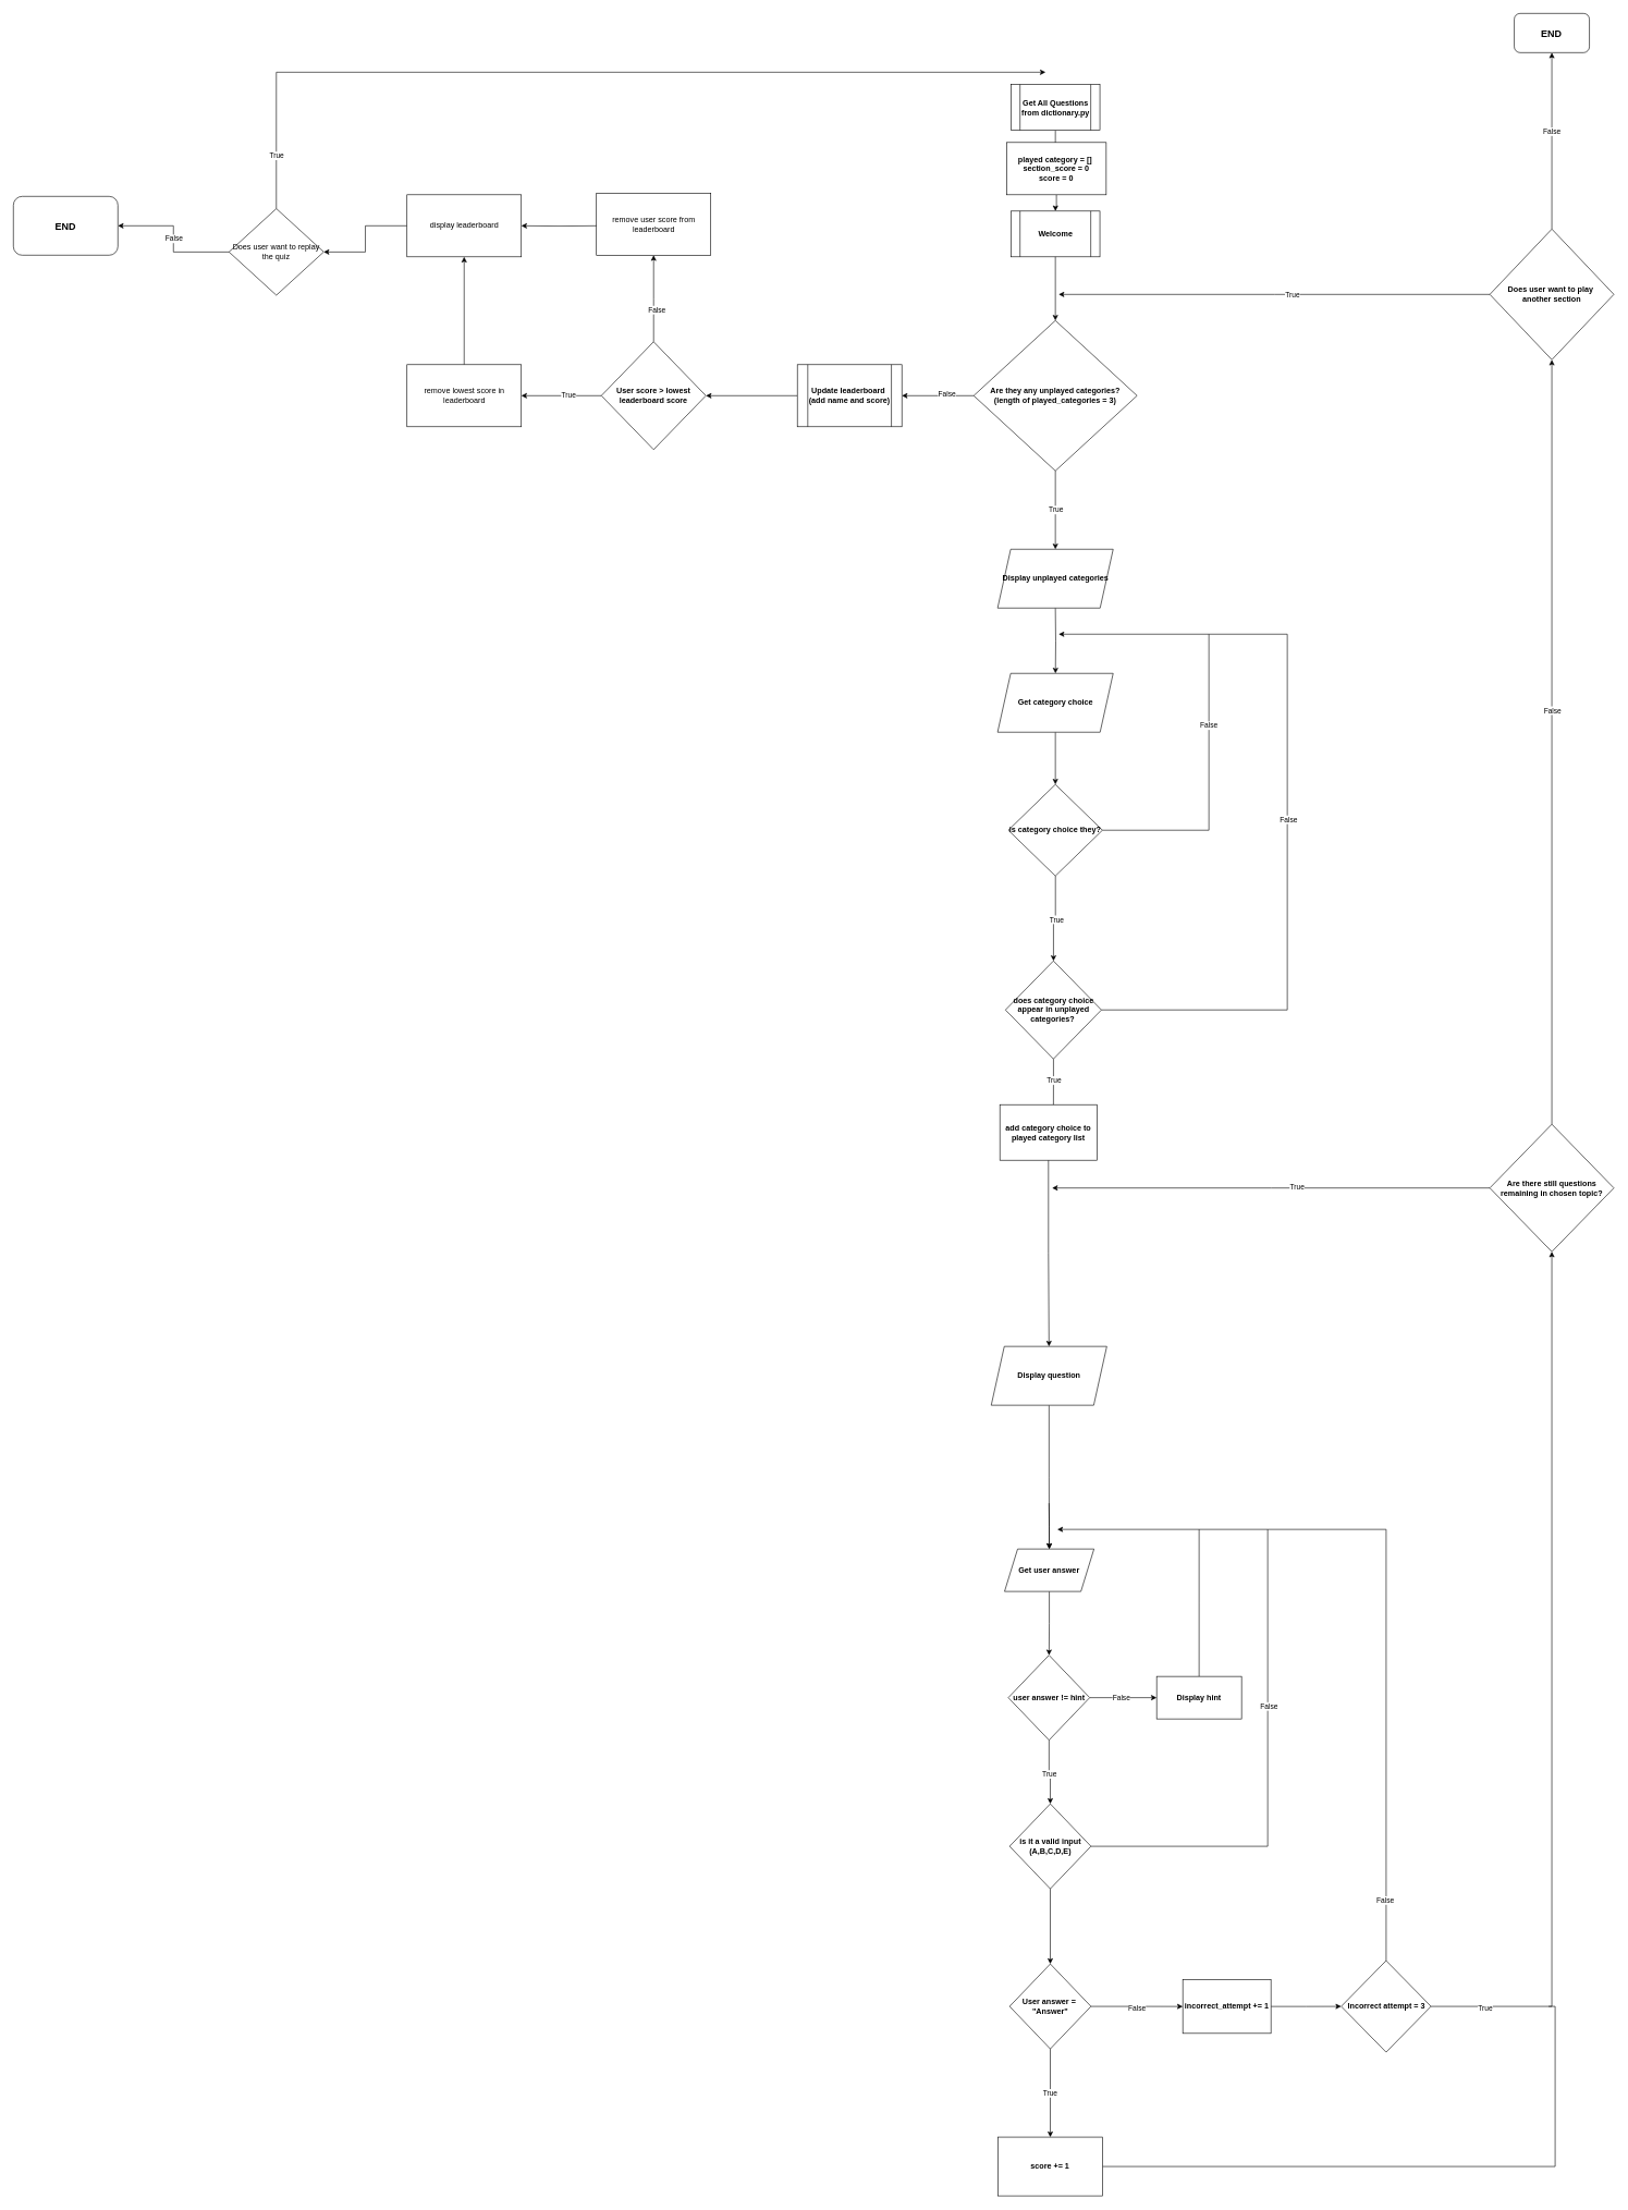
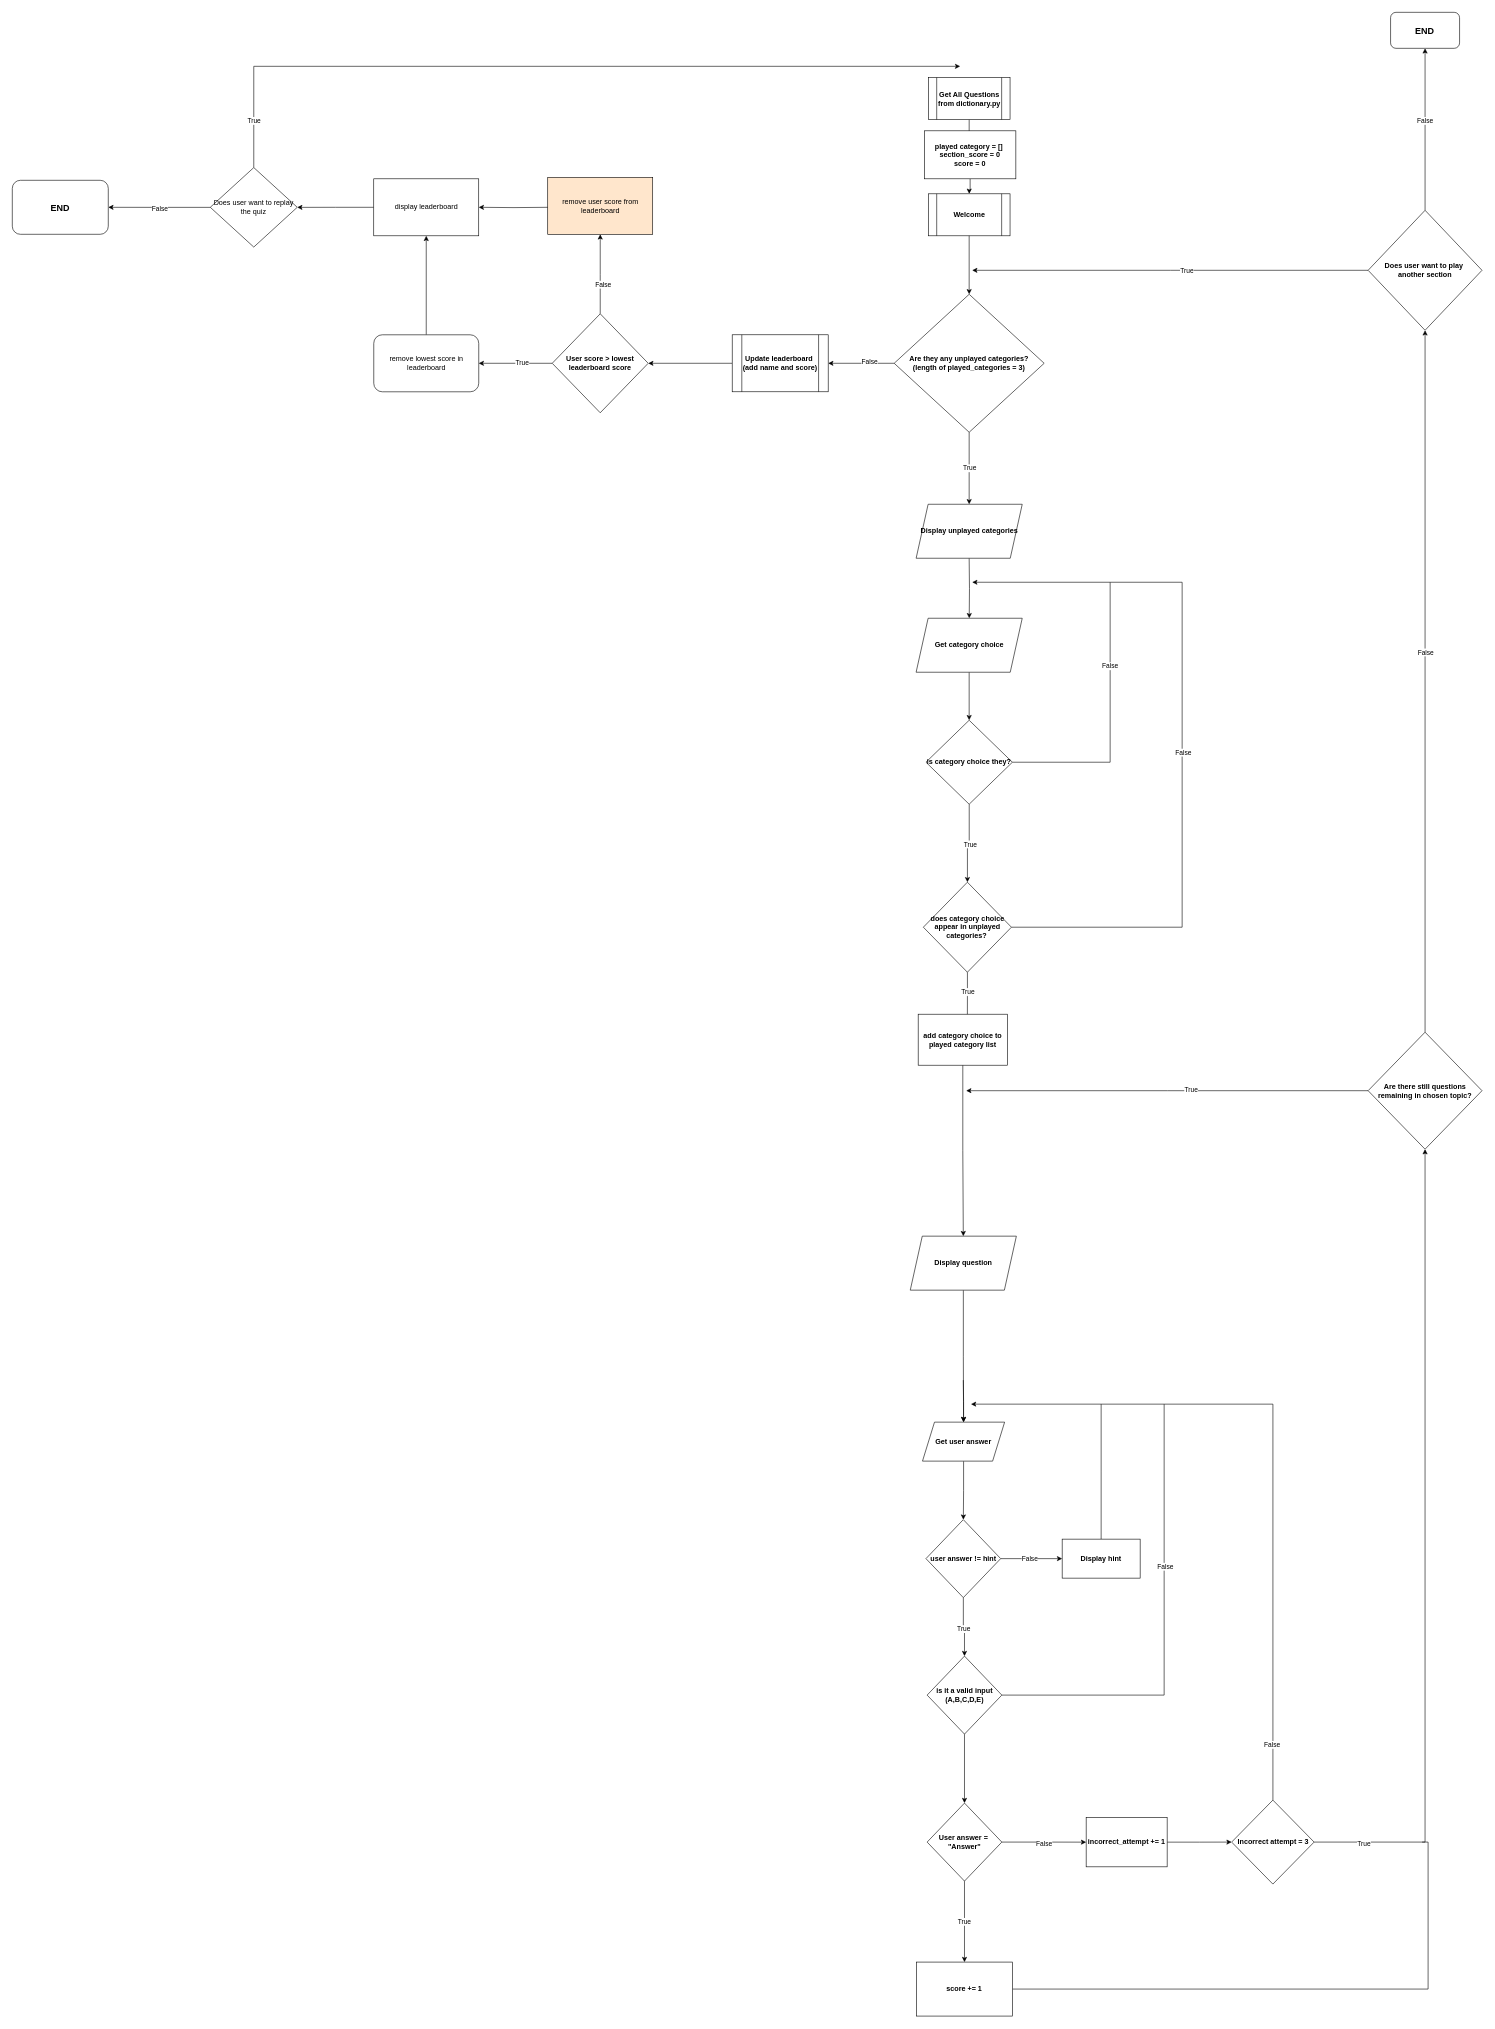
- <mxCell id="23" value="remove user score from leaderboard" style="rounded=0;whiteSpace=wrap;html=1;" parent="1" vertex="1"><mxGeometry x="912.5" y="295" width="175" height="95" as="geometry" /></mxCell>
+ <mxCell id="23" value="remove user score from leaderboard" style="rounded=0;whiteSpace=wrap;html=1;fillColor=#ffe6cc;" parent="1" vertex="1"><mxGeometry x="912.5" y="295" width="175" height="95" as="geometry" /></mxCell>
- <mxCell id="81" value="Does user want to replay the quiz" style="rhombus;whiteSpace=wrap;html=1;rounded=0;" parent="1" vertex="1"><mxGeometry x="350" y="318.75" width="145" height="132.5" as="geometry" /></mxCell>
+ <mxCell id="81" value="Does user want to replay the quiz" style="rhombus;whiteSpace=wrap;html=1;rounded=0;" parent="1" vertex="1"><mxGeometry x="350" y="278.75" width="145" height="132.5" as="geometry" /></mxCell>
- <mxCell id="22" value="remove lowest score in leaderboard" style="rounded=0;whiteSpace=wrap;html=1;" parent="1" vertex="1"><mxGeometry x="622.5" y="557.5" width="175" height="95" as="geometry" /></mxCell>
+ <mxCell id="22" value="remove lowest score in leaderboard" style="whiteSpace=wrap;html=1;rounded=1;" parent="1" vertex="1"><mxGeometry x="622.5" y="557.5" width="175" height="95" as="geometry" /></mxCell>
